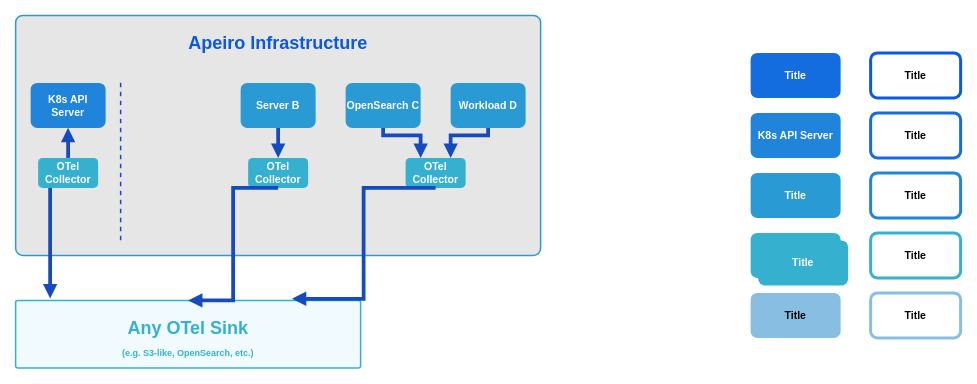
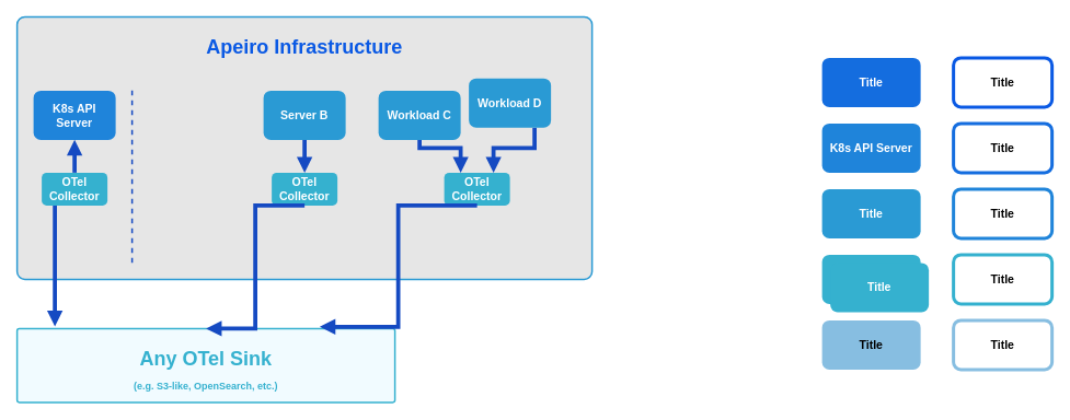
- <mxCell id="17" value="&lt;h3&gt;&lt;font style=&quot;color: light-dark(rgb(255, 255, 255), rgb(255, 255, 255));&quot;&gt;OpenSearch C&lt;/font&gt;&lt;/h3&gt;" style="rounded=1;whiteSpace=wrap;html=1;fillColor=light-dark(#2A9AD4,#99C7E5);strokeColor=none;fontColor=#FFFFFF;" vertex="1" parent="1"><mxGeometry x="460" y="110" width="100" height="60" as="geometry" /></mxCell>
+ <mxCell id="17" value="&lt;h3&gt;&lt;font style=&quot;color: light-dark(rgb(255, 255, 255), rgb(255, 255, 255));&quot;&gt;Workload C&lt;/font&gt;&lt;/h3&gt;" style="rounded=1;whiteSpace=wrap;html=1;fillColor=light-dark(#2A9AD4,#99C7E5);strokeColor=none;fontColor=#FFFFFF;" vertex="1" parent="1"><mxGeometry x="460" y="110" width="100" height="60" as="geometry" /></mxCell>
- <mxCell id="19" value="&lt;h3&gt;&lt;font style=&quot;color: light-dark(rgb(255, 255, 255), rgb(255, 255, 255));&quot;&gt;Workload D&lt;/font&gt;&lt;/h3&gt;" style="rounded=1;whiteSpace=wrap;html=1;fillColor=light-dark(#2A9AD4,#99C7E5);strokeColor=none;fontColor=#FFFFFF;" vertex="1" parent="1"><mxGeometry x="600" y="110" width="100" height="60" as="geometry" /></mxCell>
+ <mxCell id="19" value="&lt;h3&gt;&lt;font style=&quot;color: light-dark(rgb(255, 255, 255), rgb(255, 255, 255));&quot;&gt;Workload D&lt;/font&gt;&lt;/h3&gt;" style="rounded=1;whiteSpace=wrap;html=1;fillColor=light-dark(#2A9AD4,#99C7E5);strokeColor=none;fontColor=#FFFFFF;" vertex="1" parent="1"><mxGeometry x="570" y="95" width="100" height="60" as="geometry" /></mxCell>
